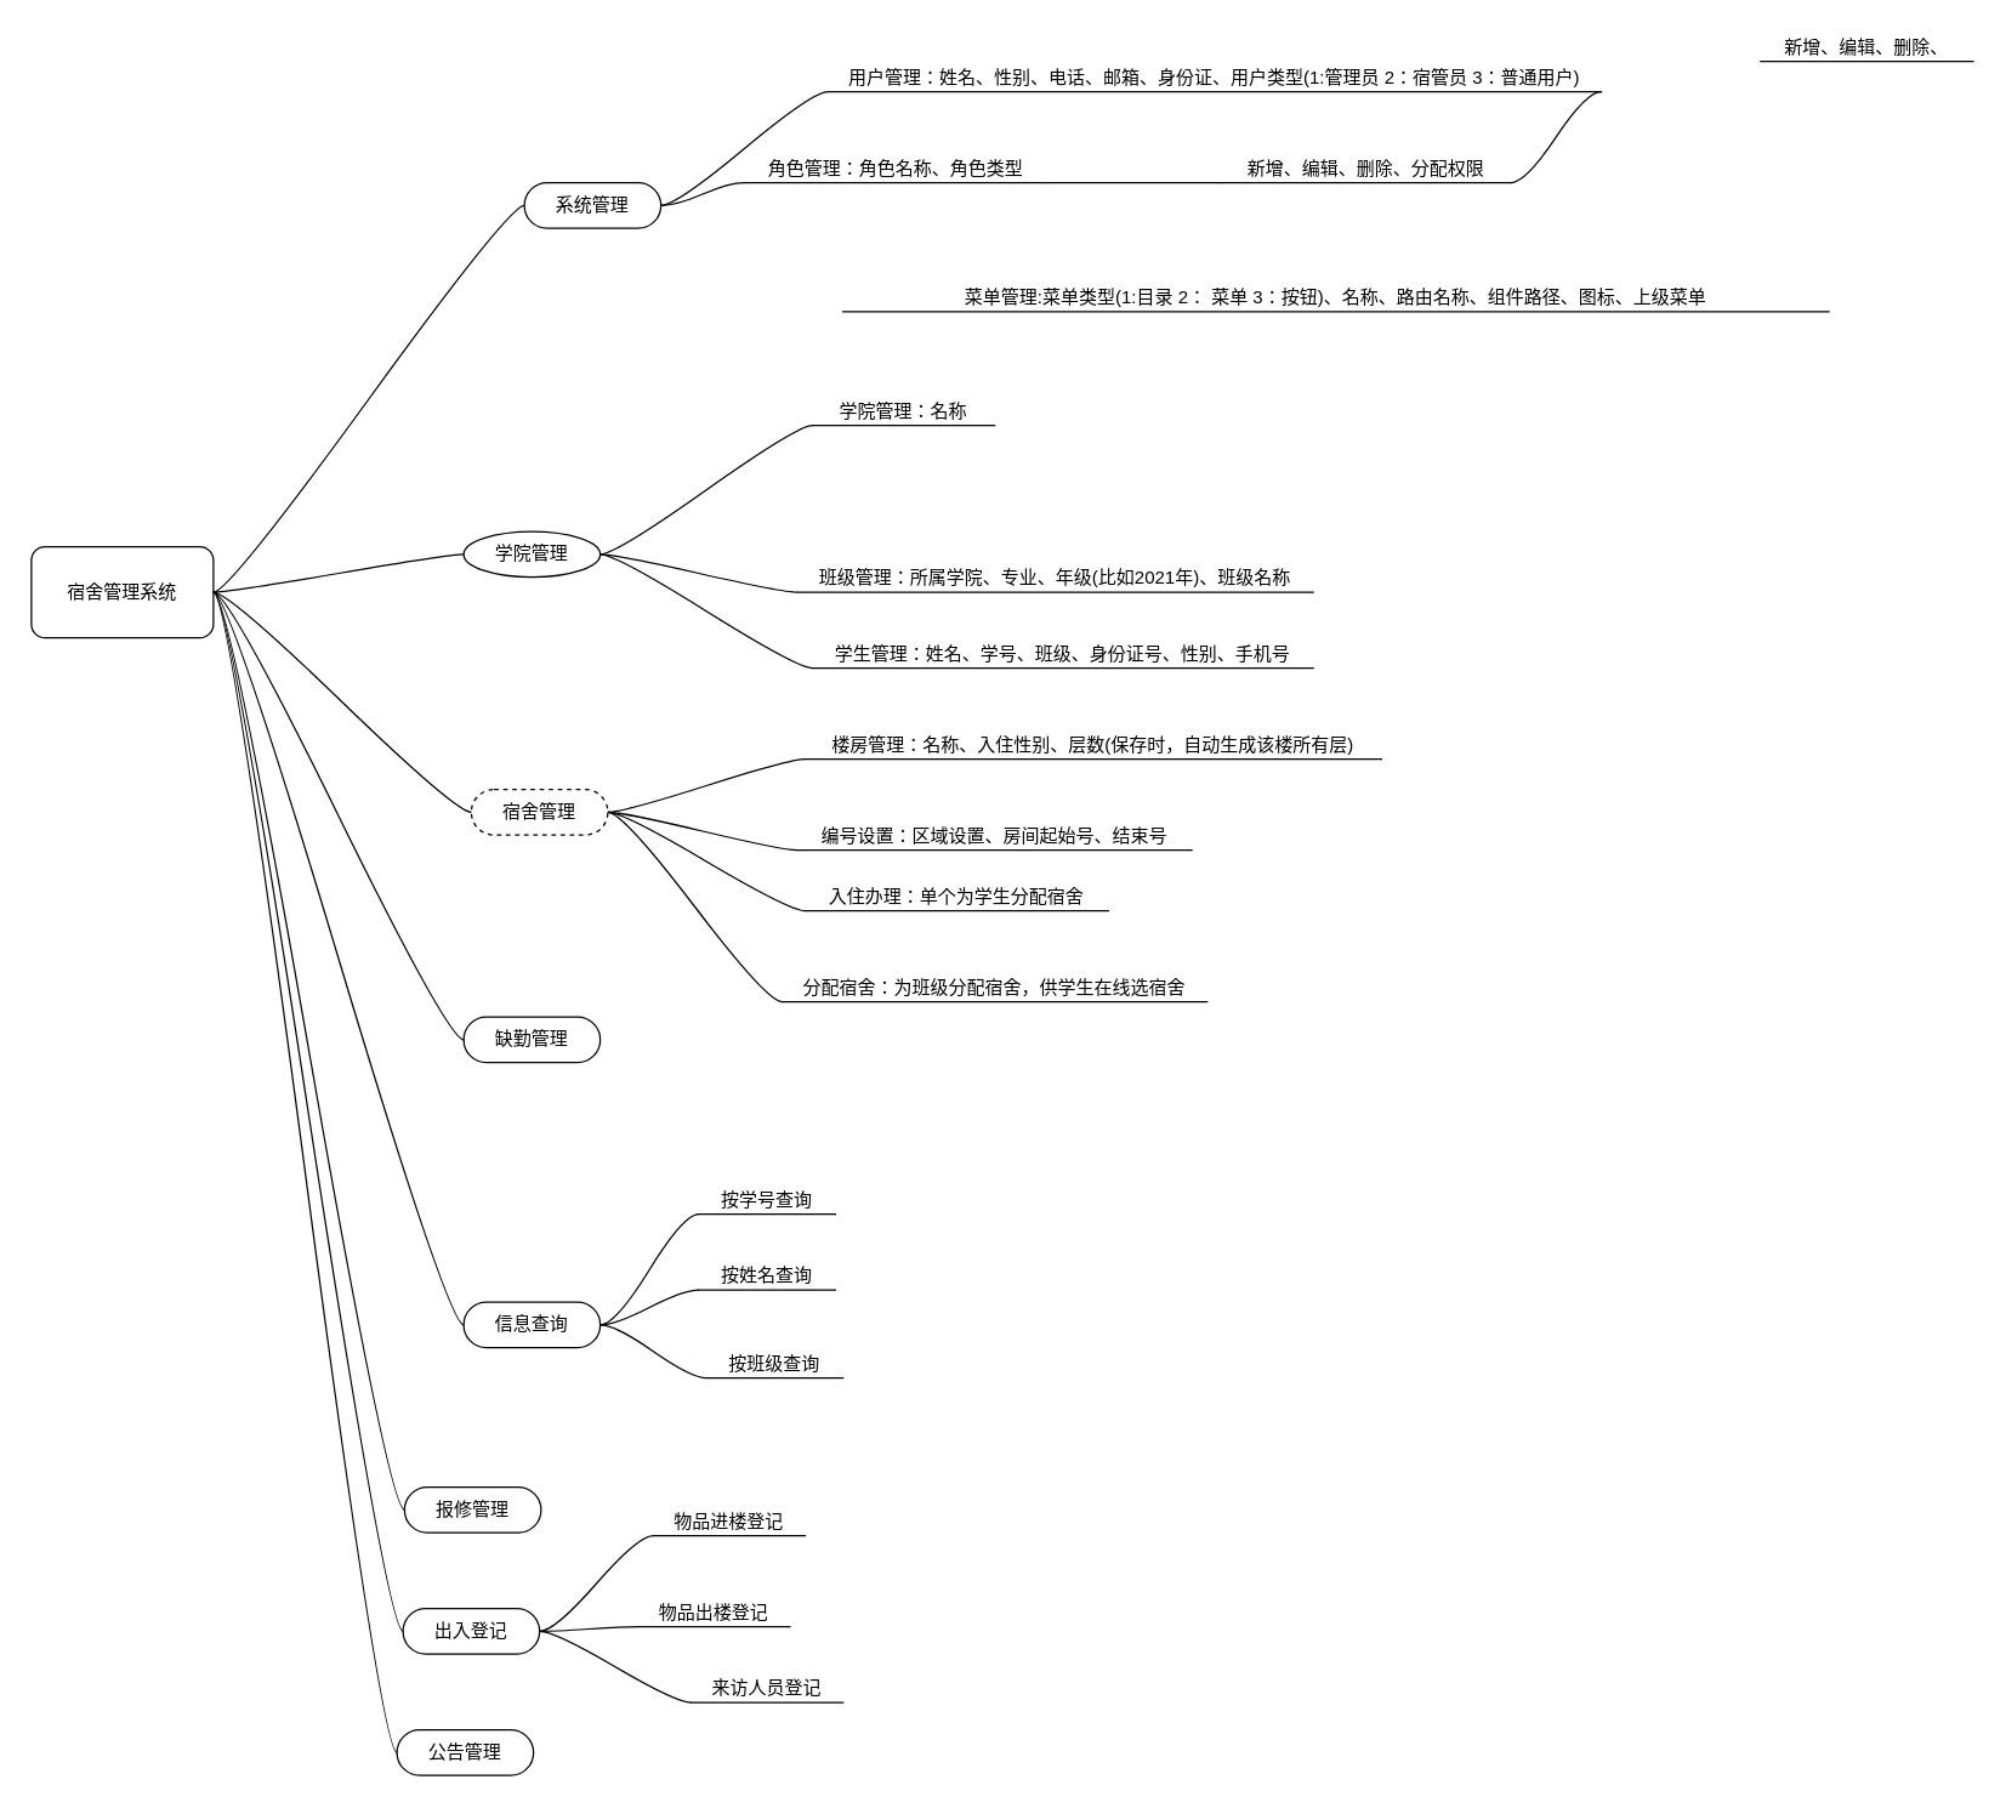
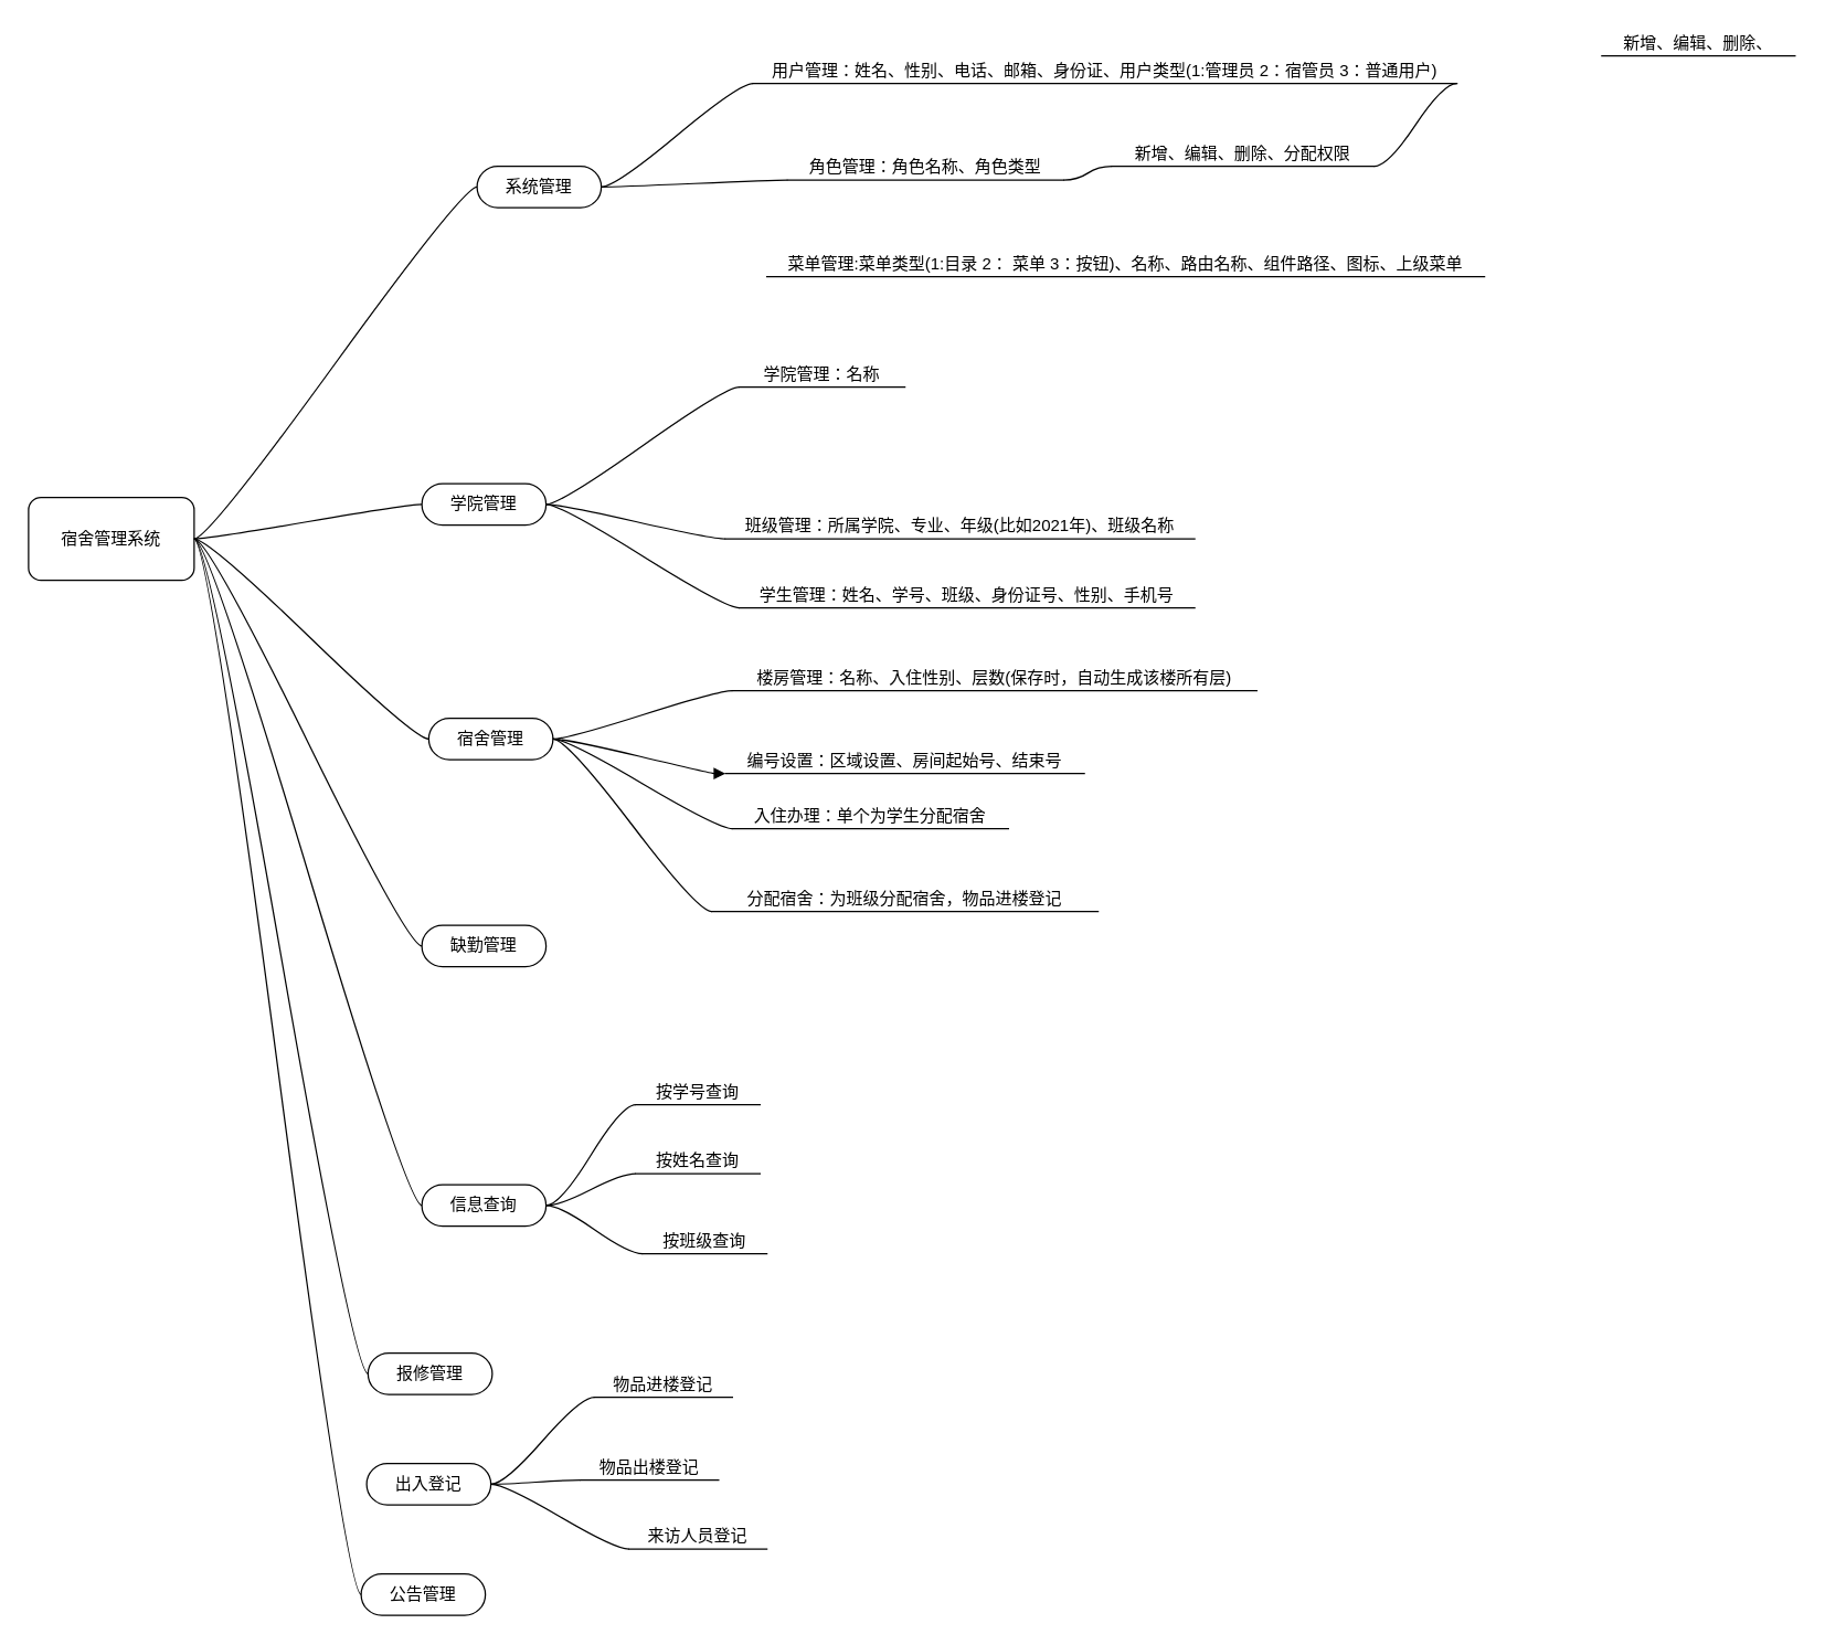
- <mxCell id="22" value="角色管理：角色名称、角色类型" style="whiteSpace=wrap;html=1;shape=partialRectangle;top=0;left=0;bottom=1;right=0;points=[[0,1],[1,1]];fillColor=none;align=center;verticalAlign=bottom;routingCenterY=0.5;snapToPoint=1;recursiveResize=0;autosize=1;treeFolding=1;treeMoving=1;newEdgeStyle={&quot;edgeStyle&quot;:&quot;entityRelationEdgeStyle&quot;,&quot;startArrow&quot;:&quot;none&quot;,&quot;endArrow&quot;:&quot;none&quot;,&quot;segment&quot;:10,&quot;curved&quot;:1};" parent="1" vertex="1"><mxGeometry x="490" y="100" width="200" height="20" as="geometry" /></mxCell>
+ <mxCell id="22" value="角色管理：角色名称、角色类型" style="whiteSpace=wrap;html=1;shape=partialRectangle;top=0;left=0;bottom=1;right=0;points=[[0,1],[1,1]];fillColor=none;align=center;verticalAlign=bottom;routingCenterY=0.5;snapToPoint=1;recursiveResize=0;autosize=1;treeFolding=1;treeMoving=1;newEdgeStyle={&quot;edgeStyle&quot;:&quot;entityRelationEdgeStyle&quot;,&quot;startArrow&quot;:&quot;none&quot;,&quot;endArrow&quot;:&quot;none&quot;,&quot;segment&quot;:10,&quot;curved&quot;:1};" parent="1" vertex="1"><mxGeometry x="570" y="110" width="200" height="20" as="geometry" /></mxCell>
- <mxCell id="13" value="菜单管理:菜单类型(1:目录 2： 菜单 3：按钮)、名称、路由名称、组件路径、图标、上级菜单" style="whiteSpace=wrap;html=1;shape=partialRectangle;top=0;left=0;bottom=1;right=0;points=[[0,1],[1,1]];fillColor=none;align=center;verticalAlign=bottom;routingCenterY=0.5;snapToPoint=1;recursiveResize=0;autosize=1;treeFolding=1;treeMoving=1;newEdgeStyle={&quot;edgeStyle&quot;:&quot;entityRelationEdgeStyle&quot;,&quot;startArrow&quot;:&quot;none&quot;,&quot;endArrow&quot;:&quot;none&quot;,&quot;segment&quot;:10,&quot;curved&quot;:1};" parent="1" vertex="1"><mxGeometry x="555" y="180" width="650" height="25" as="geometry" /></mxCell>
+ <mxCell id="13" value="菜单管理:菜单类型(1:目录 2： 菜单 3：按钮)、名称、路由名称、组件路径、图标、上级菜单" style="whiteSpace=wrap;html=1;shape=partialRectangle;top=0;left=0;bottom=1;right=0;points=[[0,1],[1,1]];fillColor=none;align=center;verticalAlign=bottom;routingCenterY=0.5;snapToPoint=1;recursiveResize=0;autosize=1;treeFolding=1;treeMoving=1;newEdgeStyle={&quot;edgeStyle&quot;:&quot;entityRelationEdgeStyle&quot;,&quot;startArrow&quot;:&quot;none&quot;,&quot;endArrow&quot;:&quot;none&quot;,&quot;segment&quot;:10,&quot;curved&quot;:1};" parent="1" vertex="1"><mxGeometry x="555" y="180" width="520" height="20" as="geometry" /></mxCell>
- <mxCell id="7" value="学院管理" style="ellipse;whiteSpace=wrap;html=1;arcSize=50;align=center;verticalAlign=middle;strokeWidth=1;autosize=1;spacing=4;treeFolding=1;treeMoving=1;newEdgeStyle={&quot;edgeStyle&quot;:&quot;entityRelationEdgeStyle&quot;,&quot;startArrow&quot;:&quot;none&quot;,&quot;endArrow&quot;:&quot;none&quot;,&quot;segment&quot;:10,&quot;curved&quot;:1};" parent="1" vertex="1"><mxGeometry x="305" y="350" width="90" height="30" as="geometry" /></mxCell>
+ <mxCell id="7" value="学院管理" style="whiteSpace=wrap;html=1;rounded=1;arcSize=50;align=center;verticalAlign=middle;strokeWidth=1;autosize=1;spacing=4;treeFolding=1;treeMoving=1;newEdgeStyle={&quot;edgeStyle&quot;:&quot;entityRelationEdgeStyle&quot;,&quot;startArrow&quot;:&quot;none&quot;,&quot;endArrow&quot;:&quot;none&quot;,&quot;segment&quot;:10,&quot;curved&quot;:1};" parent="1" vertex="1"><mxGeometry x="305" y="350" width="90" height="30" as="geometry" /></mxCell>
- <mxCell id="5" value="宿舍管理" style="whiteSpace=wrap;html=1;rounded=1;arcSize=50;align=center;verticalAlign=middle;strokeWidth=1;autosize=1;spacing=4;treeFolding=1;treeMoving=1;newEdgeStyle={&quot;edgeStyle&quot;:&quot;entityRelationEdgeStyle&quot;,&quot;startArrow&quot;:&quot;none&quot;,&quot;endArrow&quot;:&quot;none&quot;,&quot;segment&quot;:10,&quot;curved&quot;:1};dashed=1;" parent="1" vertex="1"><mxGeometry x="310" y="520" width="90" height="30" as="geometry" /></mxCell>
+ <mxCell id="5" value="宿舍管理" style="whiteSpace=wrap;html=1;rounded=1;arcSize=50;align=center;verticalAlign=middle;strokeWidth=1;autosize=1;spacing=4;treeFolding=1;treeMoving=1;newEdgeStyle={&quot;edgeStyle&quot;:&quot;entityRelationEdgeStyle&quot;,&quot;startArrow&quot;:&quot;none&quot;,&quot;endArrow&quot;:&quot;none&quot;,&quot;segment&quot;:10,&quot;curved&quot;:1};" parent="1" vertex="1"><mxGeometry x="310" y="520" width="90" height="30" as="geometry" /></mxCell>
- <mxCell id="21" value="" style="edgeStyle=entityRelationEdgeStyle;startArrow=none;endArrow=none;segment=10;curved=1;exitX=1;exitY=0.5;exitDx=0;exitDy=0;" parent="1" source="5" target="20" edge="1"><mxGeometry relative="1" as="geometry"><mxPoint x="565" y="620" as="sourcePoint" /></mxGeometry></mxCell>
+ <mxCell id="21" value="" style="edgeStyle=entityRelationEdgeStyle;startArrow=none;endArrow=block;segment=10;curved=1;exitX=1;exitY=0.5;exitDx=0;exitDy=0;" parent="1" source="5" target="20" edge="1"><mxGeometry relative="1" as="geometry"><mxPoint x="565" y="620" as="sourcePoint" /></mxGeometry></mxCell>
- <mxCell id="36" value="分配宿舍：为班级分配宿舍，供学生在线选宿舍" style="whiteSpace=wrap;html=1;shape=partialRectangle;top=0;left=0;bottom=1;right=0;points=[[0,1],[1,1]];fillColor=none;align=center;verticalAlign=bottom;routingCenterY=0.5;snapToPoint=1;recursiveResize=0;autosize=1;treeFolding=1;treeMoving=1;newEdgeStyle={&quot;edgeStyle&quot;:&quot;entityRelationEdgeStyle&quot;,&quot;startArrow&quot;:&quot;none&quot;,&quot;endArrow&quot;:&quot;none&quot;,&quot;segment&quot;:10,&quot;curved&quot;:1};" parent="1" vertex="1"><mxGeometry x="515" y="640" width="280" height="20" as="geometry" /></mxCell>
+ <mxCell id="36" value="分配宿舍：为班级分配宿舍，物品进楼登记" style="whiteSpace=wrap;html=1;shape=partialRectangle;top=0;left=0;bottom=1;right=0;points=[[0,1],[1,1]];fillColor=none;align=center;verticalAlign=bottom;routingCenterY=0.5;snapToPoint=1;recursiveResize=0;autosize=1;treeFolding=1;treeMoving=1;newEdgeStyle={&quot;edgeStyle&quot;:&quot;entityRelationEdgeStyle&quot;,&quot;startArrow&quot;:&quot;none&quot;,&quot;endArrow&quot;:&quot;none&quot;,&quot;segment&quot;:10,&quot;curved&quot;:1};" parent="1" vertex="1"><mxGeometry x="515" y="640" width="280" height="20" as="geometry" /></mxCell>
- <mxCell id="31" value="" style="edgeStyle=entityRelationEdgeStyle;startArrow=none;endArrow=none;segment=10;curved=1;exitX=1;exitY=0.5;exitDx=0;exitDy=0;" parent="1" source="2" target="30" edge="1"><mxGeometry relative="1" as="geometry"><mxPoint x="145" y="400" as="sourcePoint" /></mxGeometry></mxCell>
